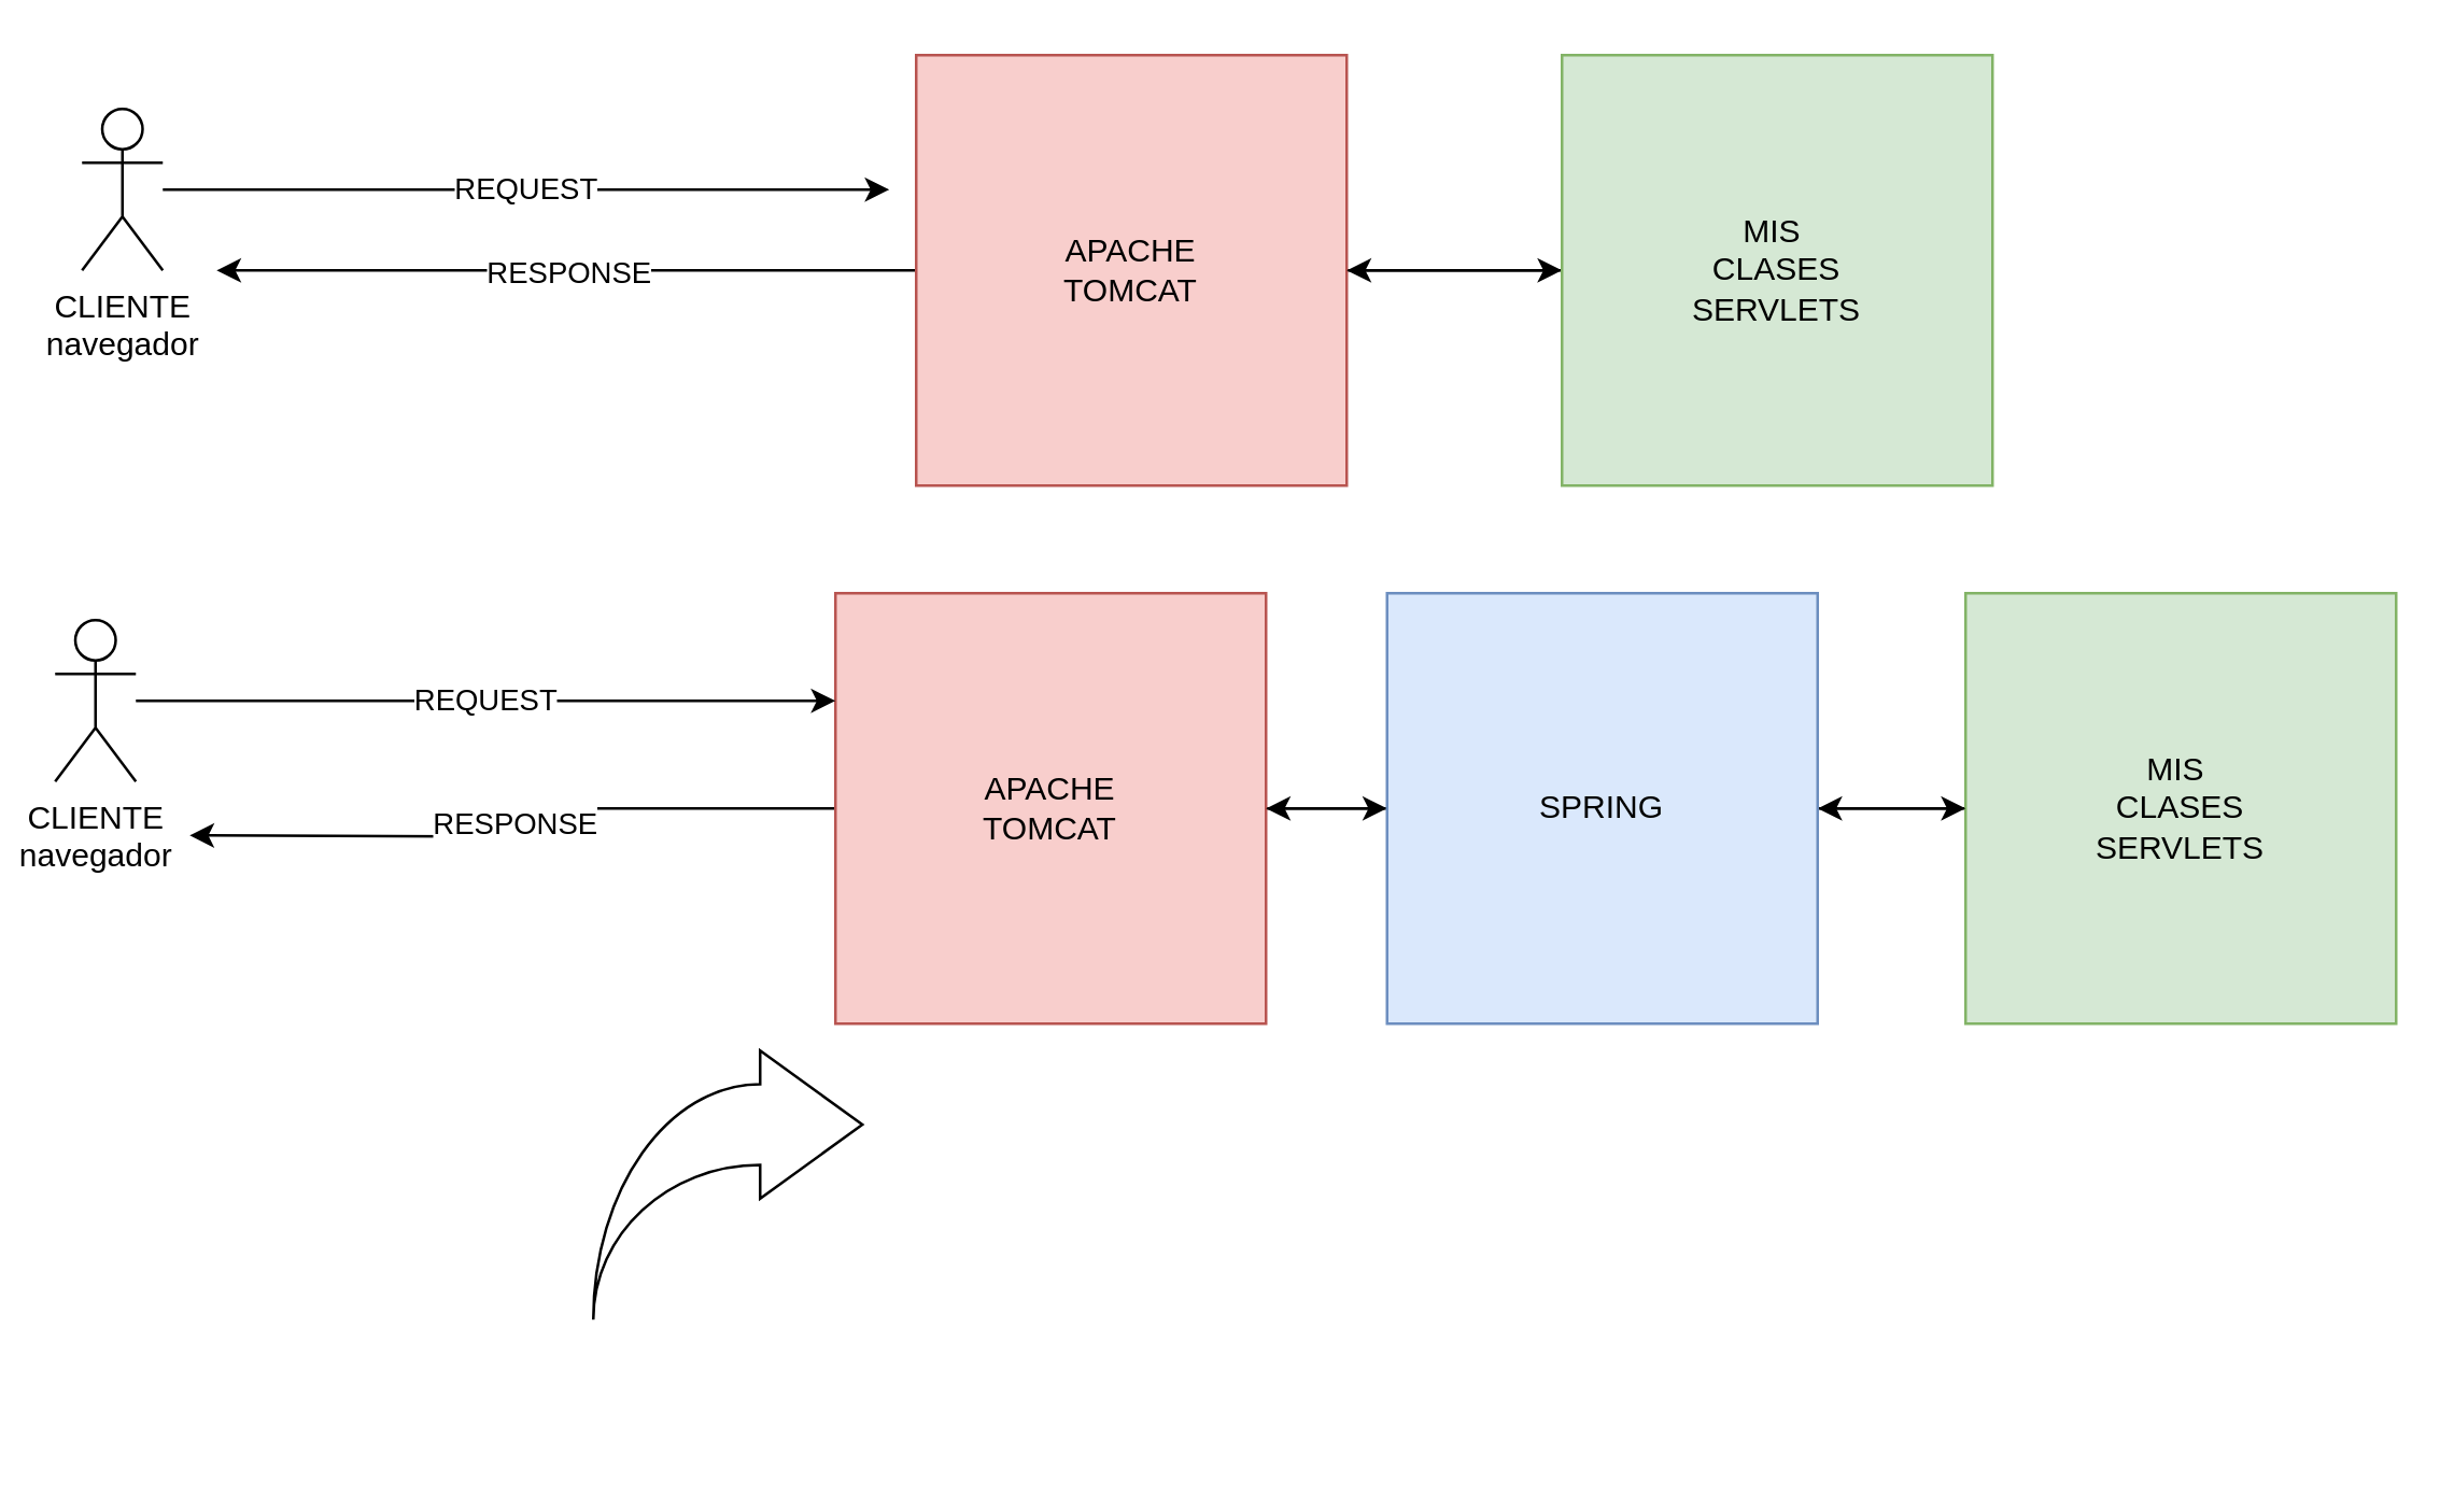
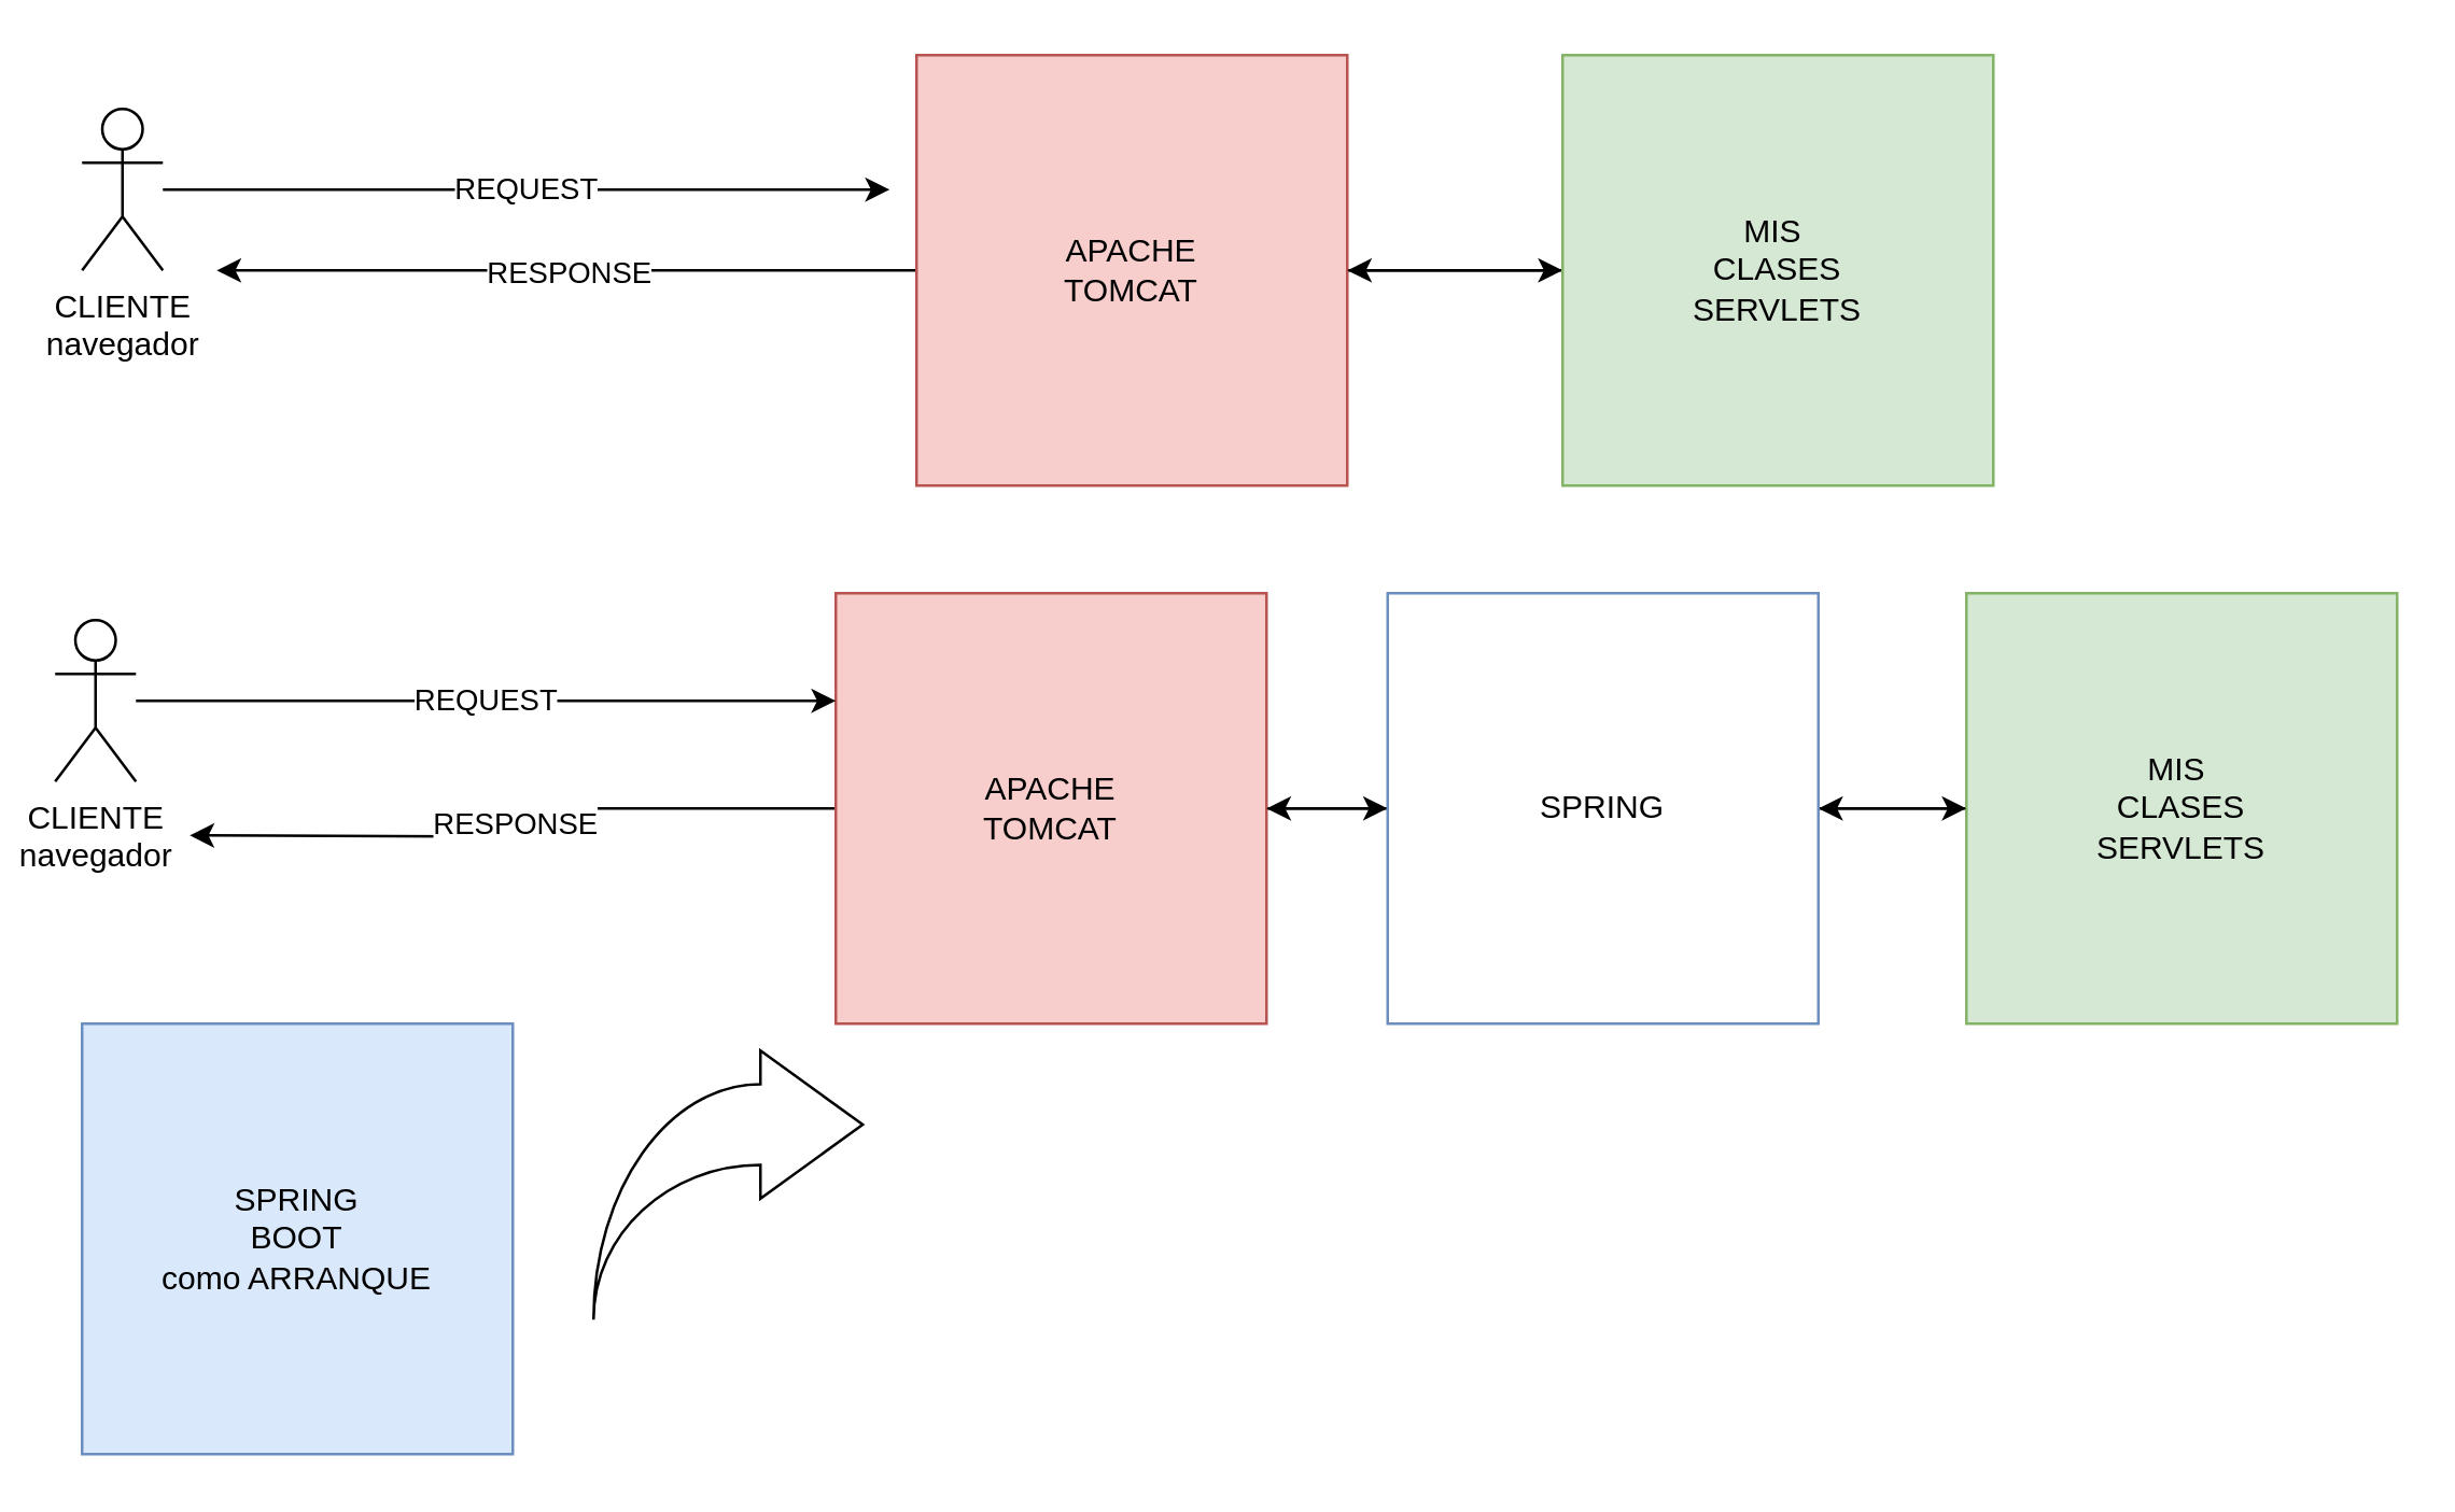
- <mxCell id="16" value="SPRING" style="whiteSpace=wrap;html=1;aspect=fixed;fillColor=#dae8fc;strokeColor=#6c8ebf;" vertex="1" parent="1"><mxGeometry x="515" y="220" width="160" height="160" as="geometry" /></mxCell>
+ <mxCell id="16" value="SPRING" style="whiteSpace=wrap;html=1;aspect=fixed;fillColor=#ffffff;strokeColor=#6c8ebf;" vertex="1" parent="1"><mxGeometry x="515" y="220" width="160" height="160" as="geometry" /></mxCell>
+ <mxCell id="19" value="SPRING&lt;br&gt;BOOT&lt;br&gt;como ARRANQUE" style="whiteSpace=wrap;html=1;aspect=fixed;fillColor=#dae8fc;strokeColor=#6c8ebf;" vertex="1" parent="1"><mxGeometry x="30" y="380" width="160" height="160" as="geometry" /></mxCell>
